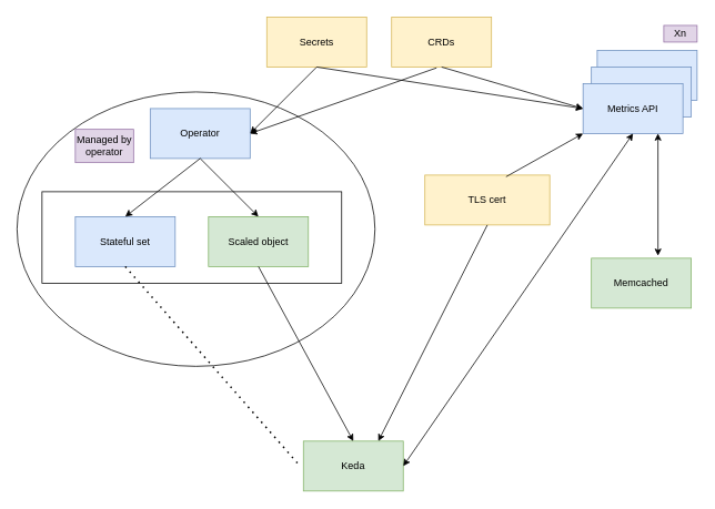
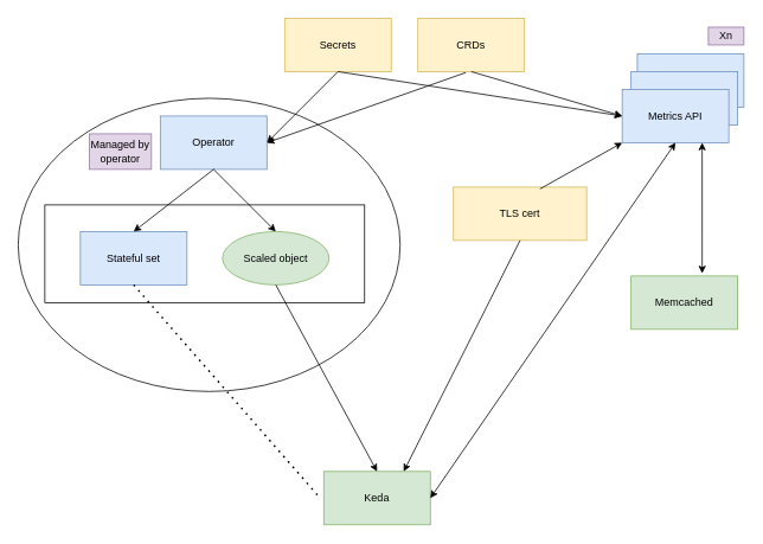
- <mxCell id="28" value="Managed by operator" style="text;html=1;strokeColor=#9673a6;fillColor=#e1d5e7;align=center;verticalAlign=middle;whiteSpace=wrap;rounded=0;" vertex="1" parent="1"><mxGeometry x="90" y="155" width="70" height="40" as="geometry" /></mxCell>
+ <mxCell id="28" value="Managed by operator" style="text;html=1;strokeColor=#9673a6;fillColor=#e1d5e7;align=center;verticalAlign=middle;whiteSpace=wrap;rounded=0;" vertex="1" parent="1"><mxGeometry x="100" y="150" width="70" height="40" as="geometry" /></mxCell>
- <mxCell id="9" value="Scaled object" style="rounded=0;whiteSpace=wrap;html=1;fillColor=#d5e8d4;strokeColor=#82b366;" vertex="1" parent="1"><mxGeometry x="250" y="260" width="120" height="60" as="geometry" /></mxCell>
+ <mxCell id="9" value="Scaled object" style="ellipse;whiteSpace=wrap;html=1;fillColor=#d5e8d4;strokeColor=#82b366;" vertex="1" parent="1"><mxGeometry x="250" y="260" width="120" height="60" as="geometry" /></mxCell>
